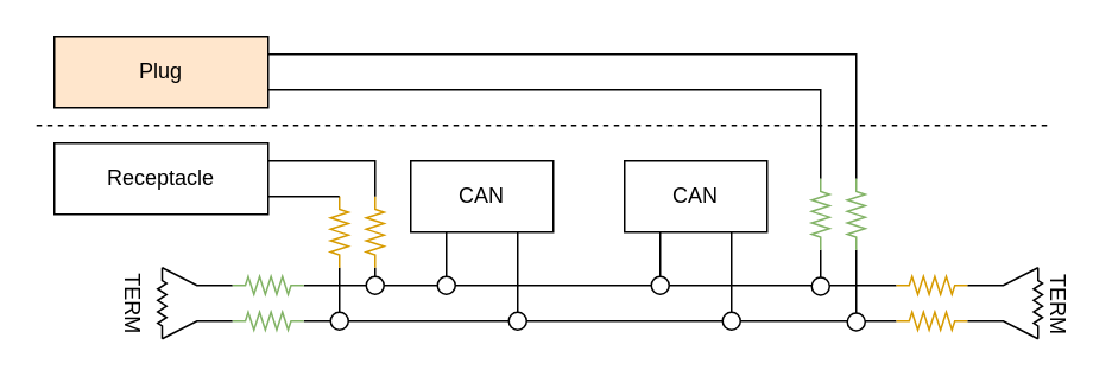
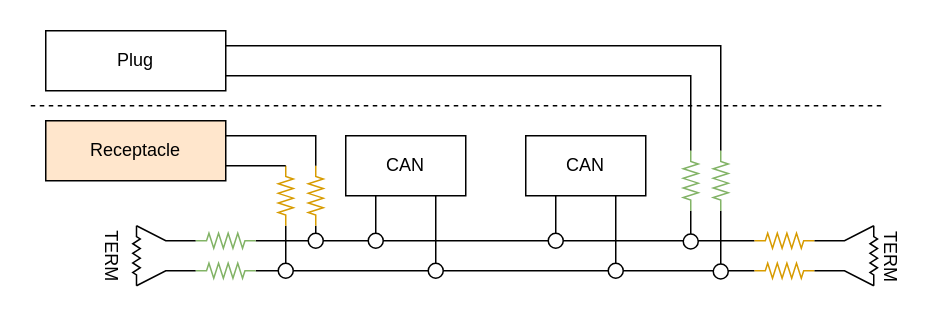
- <mxCell id="7" value="Plug" style="rounded=0;whiteSpace=wrap;html=1;fillColor=#ffe6cc;" vertex="1" parent="1"><mxGeometry x="30" y="20" width="120" height="40" as="geometry" /></mxCell>
+ <mxCell id="7" value="Plug" style="rounded=0;whiteSpace=wrap;html=1;" vertex="1" parent="1"><mxGeometry x="30" y="20" width="120" height="40" as="geometry" /></mxCell>
- <mxCell id="6" value="Receptacle" style="rounded=0;whiteSpace=wrap;html=1;" vertex="1" parent="1"><mxGeometry x="30" y="80" width="120" height="40" as="geometry" /></mxCell>
+ <mxCell id="6" value="Receptacle" style="rounded=0;whiteSpace=wrap;html=1;fillColor=#ffe6cc;" vertex="1" parent="1"><mxGeometry x="30" y="80" width="120" height="40" as="geometry" /></mxCell>
